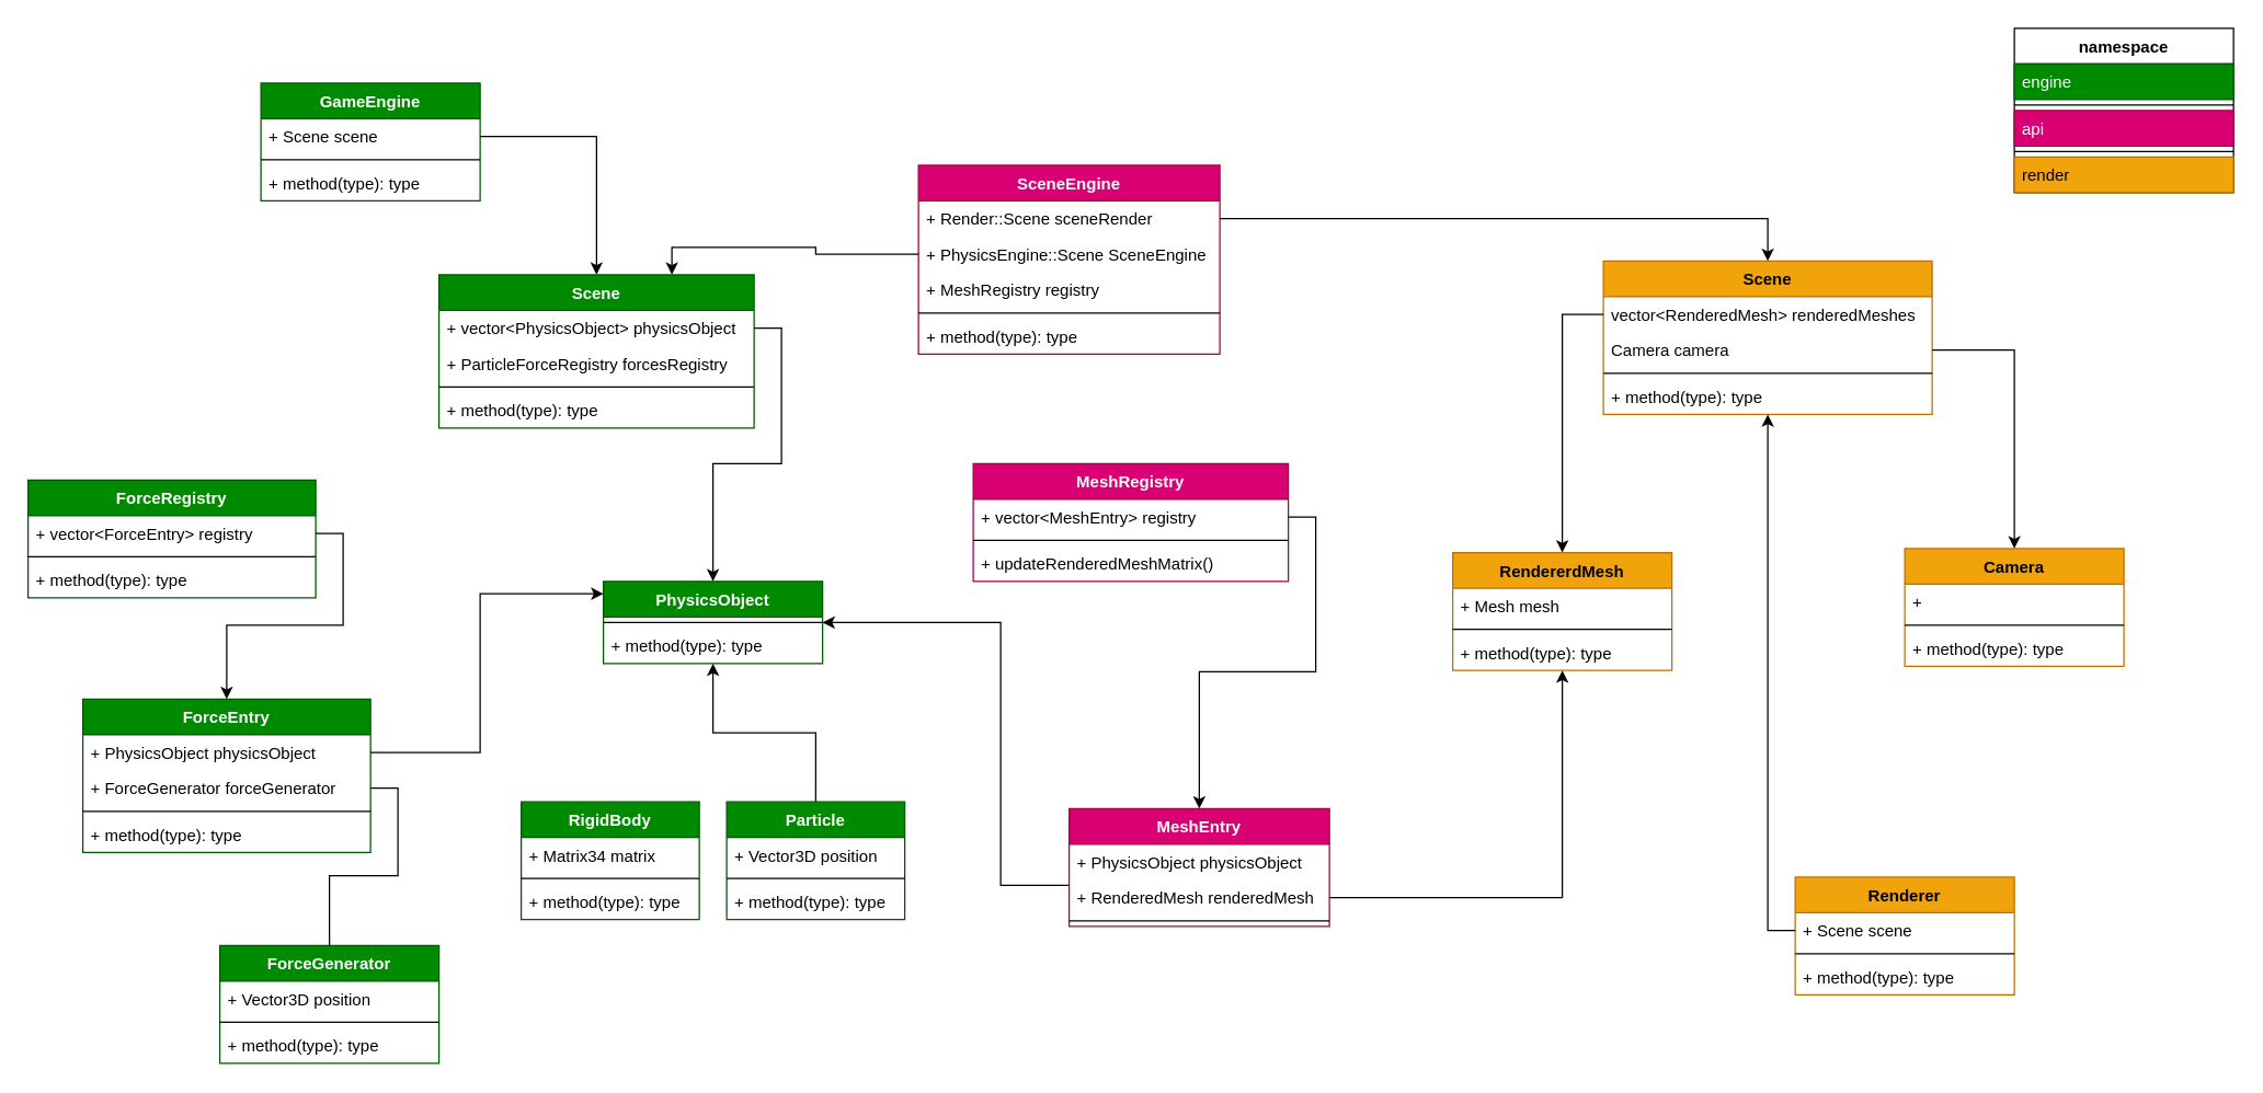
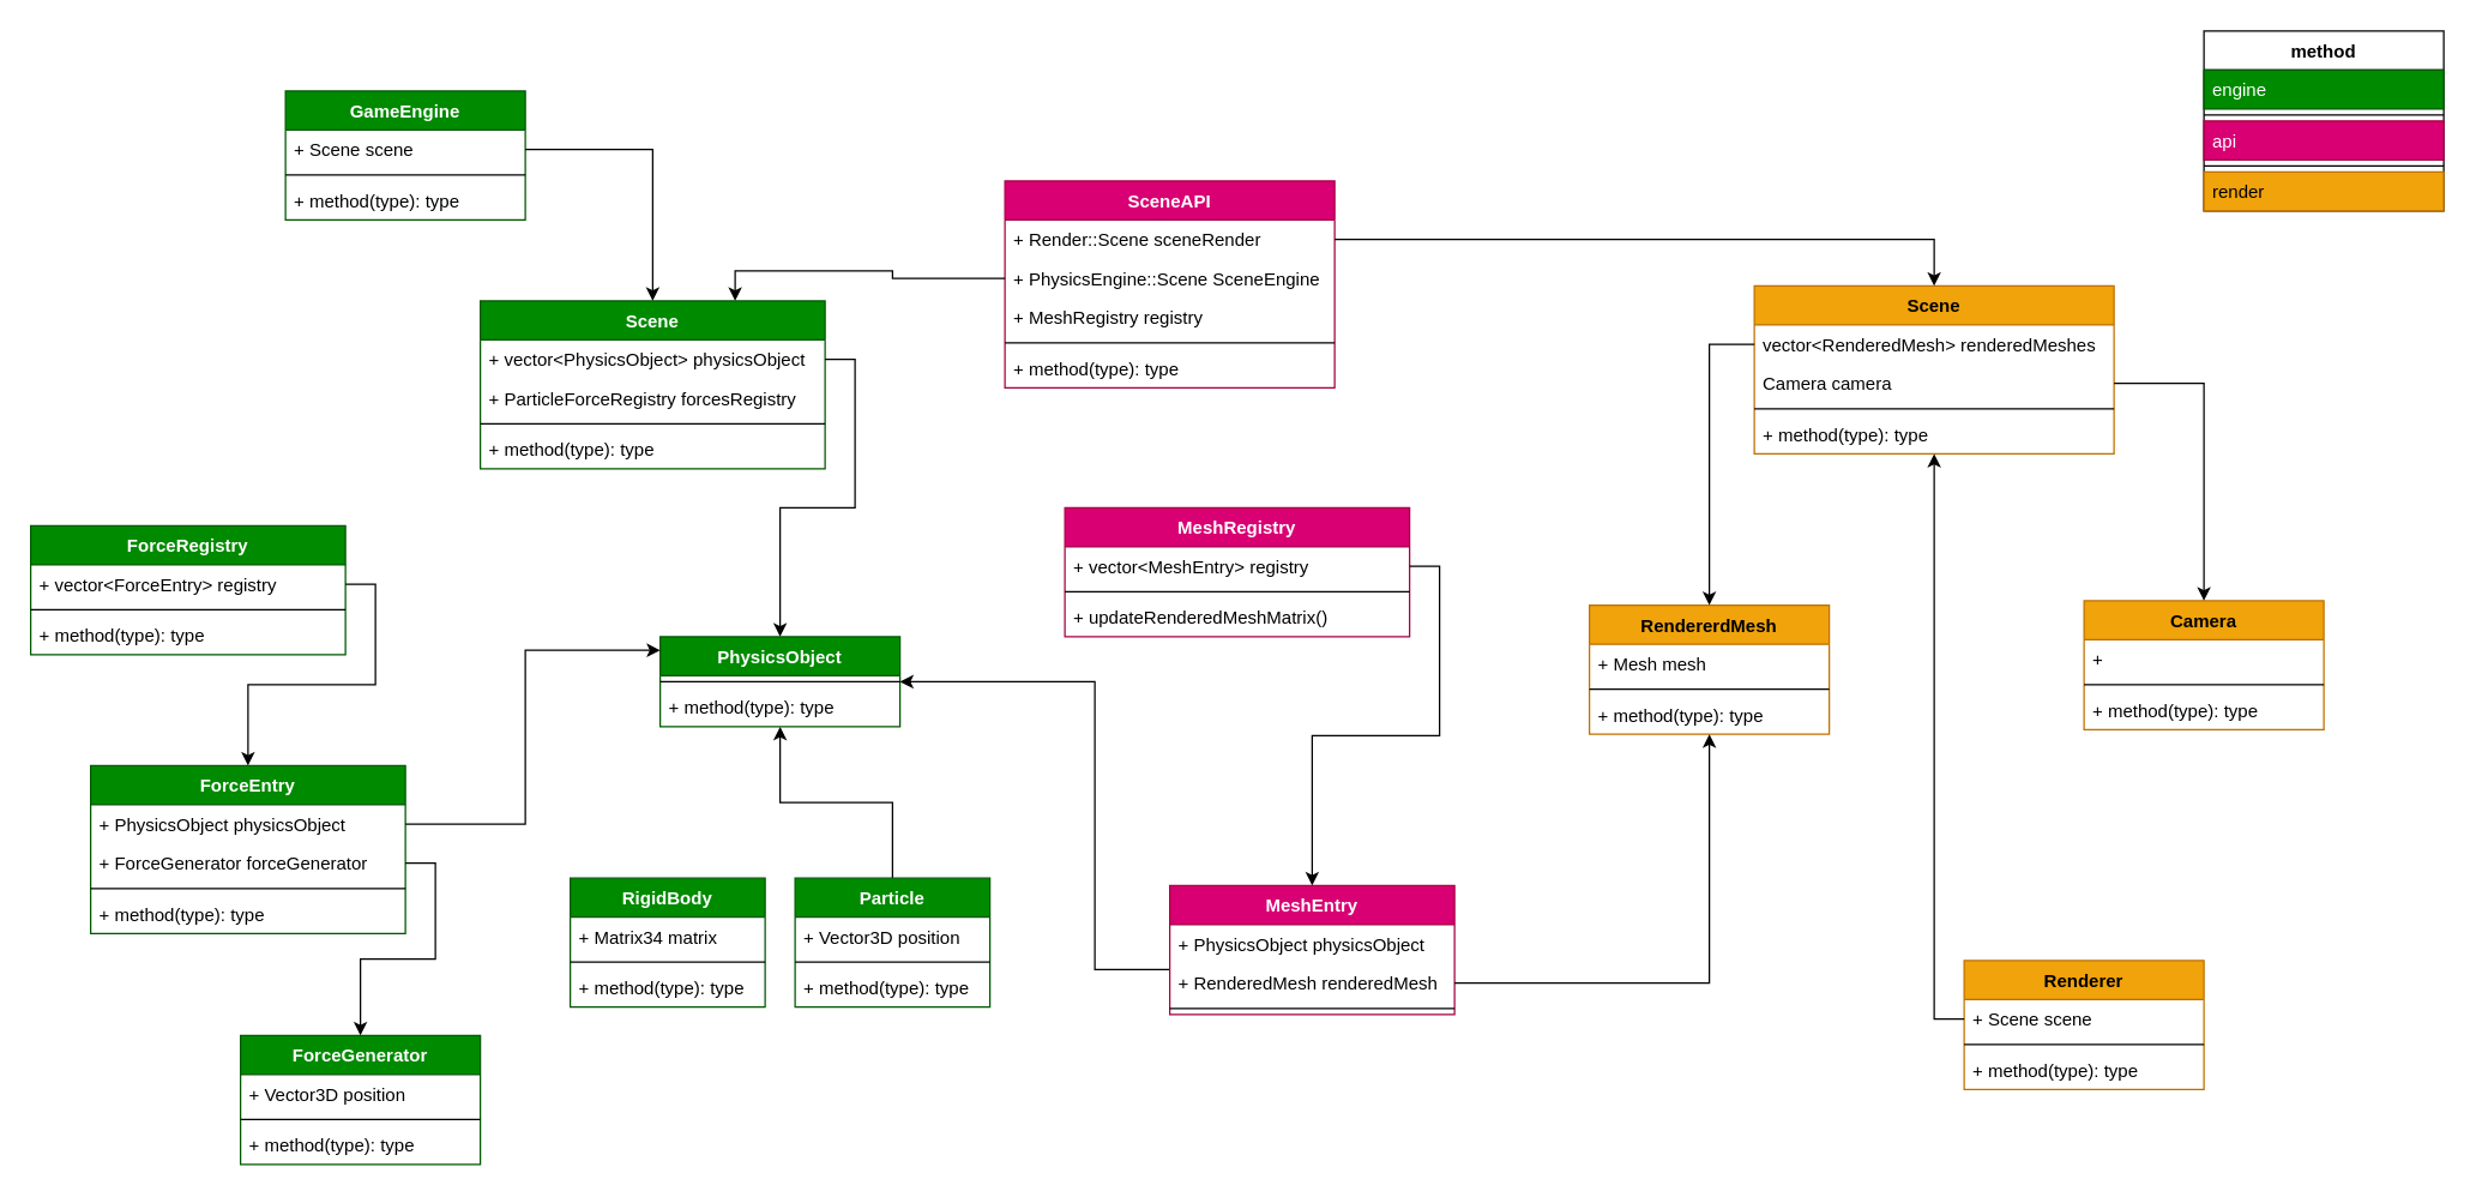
- <mxCell id="71" value="namespace" style="swimlane;fontStyle=1;align=center;verticalAlign=top;childLayout=stackLayout;horizontal=1;startSize=26;horizontalStack=0;resizeParent=1;resizeParentMax=0;resizeLast=0;collapsible=1;marginBottom=0;" parent="1" vertex="1"><mxGeometry x="1470" y="20" width="160" height="120" as="geometry" /></mxCell>
+ <mxCell id="71" value="method" style="swimlane;fontStyle=1;align=center;verticalAlign=top;childLayout=stackLayout;horizontal=1;startSize=26;horizontalStack=0;resizeParent=1;resizeParentMax=0;resizeLast=0;collapsible=1;marginBottom=0;" parent="1" vertex="1"><mxGeometry x="1470" y="20" width="160" height="120" as="geometry" /></mxCell>
- <mxCell id="24" value="SceneEngine" style="swimlane;fontStyle=1;align=center;verticalAlign=top;childLayout=stackLayout;horizontal=1;startSize=26;horizontalStack=0;resizeParent=1;resizeParentMax=0;resizeLast=0;collapsible=1;marginBottom=0;fillColor=#d80073;strokeColor=#A50040;fontColor=#ffffff;" parent="1" vertex="1"><mxGeometry x="670" y="120" width="220" height="138" as="geometry" /></mxCell>
+ <mxCell id="24" value="SceneAPI" style="swimlane;fontStyle=1;align=center;verticalAlign=top;childLayout=stackLayout;horizontal=1;startSize=26;horizontalStack=0;resizeParent=1;resizeParentMax=0;resizeLast=0;collapsible=1;marginBottom=0;fillColor=#d80073;strokeColor=#A50040;fontColor=#ffffff;" parent="1" vertex="1"><mxGeometry x="670" y="120" width="220" height="138" as="geometry" /></mxCell>
- <mxCell id="65" style="edgeStyle=orthogonalEdgeStyle;rounded=0;orthogonalLoop=1;jettySize=auto;html=1;endArrow=none;" parent="1" source="56" target="61" edge="1"><mxGeometry relative="1" as="geometry" /></mxCell>
+ <mxCell id="65" style="edgeStyle=orthogonalEdgeStyle;rounded=0;orthogonalLoop=1;jettySize=auto;html=1;" parent="1" source="56" target="61" edge="1"><mxGeometry relative="1" as="geometry" /></mxCell>
